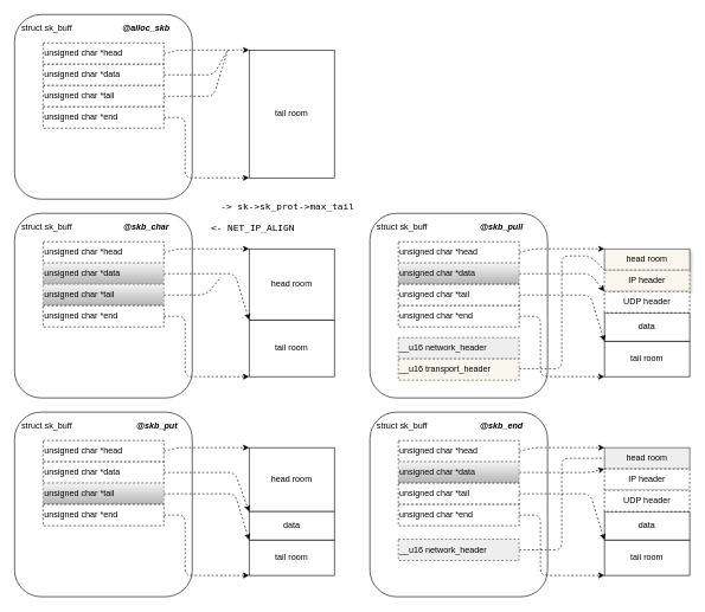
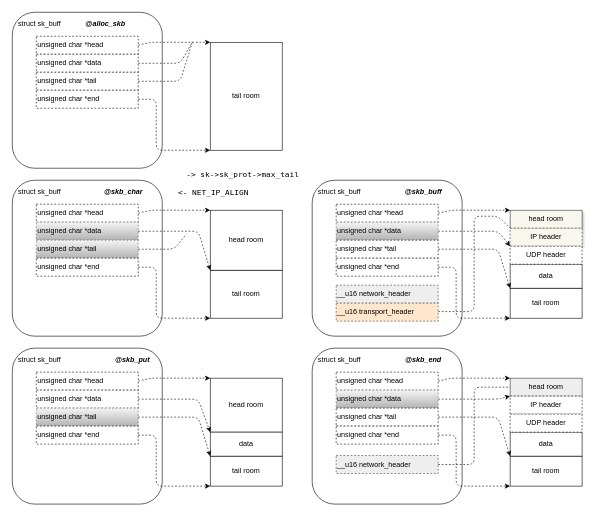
- <mxCell id="22" value="&lt;b&gt;&lt;i&gt;@alloc_skb&lt;/i&gt;&lt;/b&gt;" style="text;html=1;align=center;verticalAlign=middle;resizable=0;points=[];autosize=1;" vertex="1" parent="1"><mxGeometry x="165" y="30" width="80" height="20" as="geometry" /></mxCell>
+ <mxCell id="22" value="&lt;b&gt;&lt;i&gt;@alloc_skb&lt;/i&gt;&lt;/b&gt;" style="text;html=1;align=center;verticalAlign=middle;resizable=0;points=[];autosize=1;" vertex="1" parent="1"><mxGeometry x="135" y="30" width="80" height="20" as="geometry" /></mxCell>
- <mxCell id="66" value="&lt;b&gt;&lt;i&gt;@skb_pull&lt;/i&gt;&lt;/b&gt;" style="text;html=1;align=center;verticalAlign=middle;resizable=0;points=[];autosize=1;" vertex="1" parent="1"><mxGeometry x="665" y="310" width="80" height="20" as="geometry" /></mxCell>
+ <mxCell id="66" value="&lt;b&gt;&lt;i&gt;@skb_buff&lt;/i&gt;&lt;/b&gt;" style="text;html=1;align=center;verticalAlign=middle;resizable=0;points=[];autosize=1;" vertex="1" parent="1"><mxGeometry x="665" y="310" width="80" height="20" as="geometry" /></mxCell>
- <mxCell id="77" value="&lt;p style=&quot;line-height: 10%&quot;&gt;&lt;/p&gt;&lt;div&gt;__u16 transport_header&lt;/div&gt;&lt;p&gt;&lt;/p&gt;" style="rounded=0;whiteSpace=wrap;html=1;align=left;dashed=1;fillColor=#f9f7ed;strokeColor=#36393d;" vertex="1" parent="1"><mxGeometry x="560" y="505" width="170" height="30" as="geometry" /></mxCell>
+ <mxCell id="77" value="&lt;p style=&quot;line-height: 10%&quot;&gt;&lt;/p&gt;&lt;div&gt;__u16 transport_header&lt;/div&gt;&lt;p&gt;&lt;/p&gt;" style="rounded=0;whiteSpace=wrap;html=1;align=left;dashed=1;fillColor=#ffe6cc;strokeColor=#36393d;" vertex="1" parent="1"><mxGeometry x="560" y="505" width="170" height="30" as="geometry" /></mxCell>
